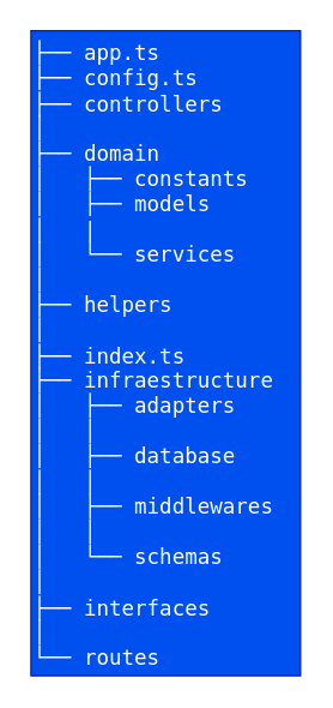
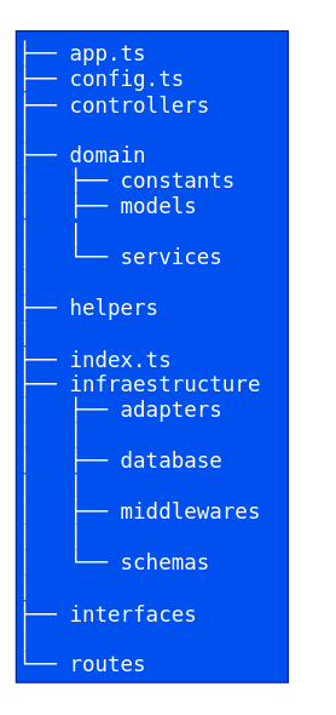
- <mxCell id="2" value="&lt;div&gt;&lt;font face=&quot;Söhne Mono, Monaco, Andale Mono, Ubuntu Mono, monospace&quot; color=&quot;#ffffff&quot;&gt;&lt;span style=&quot;font-size: 14px;&quot;&gt;├── app.ts&lt;/span&gt;&lt;/font&gt;&lt;/div&gt;&lt;div&gt;&lt;font face=&quot;Söhne Mono, Monaco, Andale Mono, Ubuntu Mono, monospace&quot; color=&quot;#ffffff&quot;&gt;&lt;span style=&quot;font-size: 14px;&quot;&gt;├── config.ts&lt;/span&gt;&lt;/font&gt;&lt;/div&gt;&lt;div&gt;&lt;font face=&quot;Söhne Mono, Monaco, Andale Mono, Ubuntu Mono, monospace&quot; color=&quot;#ffffff&quot;&gt;&lt;span style=&quot;font-size: 14px;&quot;&gt;├── controllers&lt;/span&gt;&lt;/font&gt;&lt;/div&gt;&lt;div&gt;&lt;font face=&quot;Söhne Mono, Monaco, Andale Mono, Ubuntu Mono, monospace&quot; color=&quot;#ffffff&quot;&gt;&lt;span style=&quot;font-size: 14px;&quot;&gt;│&amp;nbsp;&amp;nbsp;&lt;/span&gt;&lt;/font&gt;&lt;/div&gt;&lt;div&gt;&lt;font face=&quot;Söhne Mono, Monaco, Andale Mono, Ubuntu Mono, monospace&quot; color=&quot;#ffffff&quot;&gt;&lt;span style=&quot;font-size: 14px;&quot;&gt;├── domain&lt;/span&gt;&lt;/font&gt;&lt;/div&gt;&lt;div&gt;&lt;font face=&quot;Söhne Mono, Monaco, Andale Mono, Ubuntu Mono, monospace&quot; color=&quot;#ffffff&quot;&gt;&lt;span style=&quot;font-size: 14px;&quot;&gt;│&amp;nbsp; &amp;nbsp;├── constants&lt;/span&gt;&lt;/font&gt;&lt;/div&gt;&lt;div&gt;&lt;font face=&quot;Söhne Mono, Monaco, Andale Mono, Ubuntu Mono, monospace&quot; color=&quot;#ffffff&quot;&gt;&lt;span style=&quot;font-size: 14px;&quot;&gt;│&amp;nbsp; &amp;nbsp;├── models&lt;/span&gt;&lt;/font&gt;&lt;/div&gt;&lt;div&gt;&lt;font face=&quot;Söhne Mono, Monaco, Andale Mono, Ubuntu Mono, monospace&quot; color=&quot;#ffffff&quot;&gt;&lt;span style=&quot;font-size: 14px;&quot;&gt;│&amp;nbsp; &amp;nbsp;|&lt;span style=&quot;white-space: pre;&quot;&gt;&#09;&lt;/span&gt;&lt;/span&gt;&lt;/font&gt;&lt;/div&gt;&lt;div&gt;&lt;font face=&quot;Söhne Mono, Monaco, Andale Mono, Ubuntu Mono, monospace&quot; color=&quot;#ffffff&quot;&gt;&lt;span style=&quot;font-size: 14px;&quot;&gt;│&amp;nbsp; &amp;nbsp;└── services&lt;/span&gt;&lt;/font&gt;&lt;/div&gt;&lt;div&gt;&lt;font face=&quot;Söhne Mono, Monaco, Andale Mono, Ubuntu Mono, monospace&quot; color=&quot;#ffffff&quot;&gt;&lt;span style=&quot;font-size: 14px;&quot;&gt;│&amp;nbsp;&lt;/span&gt;&lt;/font&gt;&lt;/div&gt;&lt;div&gt;&lt;font face=&quot;Söhne Mono, Monaco, Andale Mono, Ubuntu Mono, monospace&quot; color=&quot;#ffffff&quot;&gt;&lt;span style=&quot;font-size: 14px;&quot;&gt;├── helpers&lt;/span&gt;&lt;/font&gt;&lt;/div&gt;&lt;div&gt;&lt;font face=&quot;Söhne Mono, Monaco, Andale Mono, Ubuntu Mono, monospace&quot; color=&quot;#ffffff&quot;&gt;&lt;span style=&quot;font-size: 14px;&quot;&gt;│&amp;nbsp;&lt;/span&gt;&lt;/font&gt;&lt;/div&gt;&lt;div&gt;&lt;font face=&quot;Söhne Mono, Monaco, Andale Mono, Ubuntu Mono, monospace&quot; color=&quot;#ffffff&quot;&gt;&lt;span style=&quot;font-size: 14px;&quot;&gt;├── index.ts&lt;/span&gt;&lt;/font&gt;&lt;/div&gt;&lt;div&gt;&lt;font face=&quot;Söhne Mono, Monaco, Andale Mono, Ubuntu Mono, monospace&quot; color=&quot;#ffffff&quot;&gt;&lt;span style=&quot;font-size: 14px;&quot;&gt;├── infraestructure&lt;/span&gt;&lt;/font&gt;&lt;/div&gt;&lt;div&gt;&lt;font face=&quot;Söhne Mono, Monaco, Andale Mono, Ubuntu Mono, monospace&quot; color=&quot;#ffffff&quot;&gt;&lt;span style=&quot;font-size: 14px;&quot;&gt;│&amp;nbsp; &amp;nbsp;├── adapters&lt;/span&gt;&lt;/font&gt;&lt;/div&gt;&lt;div&gt;&lt;font face=&quot;Söhne Mono, Monaco, Andale Mono, Ubuntu Mono, monospace&quot; color=&quot;#ffffff&quot;&gt;&lt;span style=&quot;font-size: 14px;&quot;&gt;│&amp;nbsp; &amp;nbsp;│&amp;nbsp;&amp;nbsp;&lt;/span&gt;&lt;/font&gt;&lt;/div&gt;&lt;div&gt;&lt;font face=&quot;Söhne Mono, Monaco, Andale Mono, Ubuntu Mono, monospace&quot; color=&quot;#ffffff&quot;&gt;&lt;span style=&quot;font-size: 14px;&quot;&gt;│&amp;nbsp; &amp;nbsp;├── database&lt;/span&gt;&lt;/font&gt;&lt;/div&gt;&lt;div&gt;&lt;font face=&quot;Söhne Mono, Monaco, Andale Mono, Ubuntu Mono, monospace&quot; color=&quot;#ffffff&quot;&gt;&lt;span style=&quot;font-size: 14px;&quot;&gt;│&amp;nbsp; &amp;nbsp;│&amp;nbsp; &amp;nbsp;&lt;/span&gt;&lt;/font&gt;&lt;/div&gt;&lt;div&gt;&lt;font face=&quot;Söhne Mono, Monaco, Andale Mono, Ubuntu Mono, monospace&quot; color=&quot;#ffffff&quot;&gt;&lt;span style=&quot;font-size: 14px;&quot;&gt;│&amp;nbsp; &amp;nbsp;├── middlewares&lt;/span&gt;&lt;/font&gt;&lt;/div&gt;&lt;div&gt;&lt;font face=&quot;Söhne Mono, Monaco, Andale Mono, Ubuntu Mono, monospace&quot; color=&quot;#ffffff&quot;&gt;&lt;span style=&quot;font-size: 14px;&quot;&gt;│&amp;nbsp; &amp;nbsp;│&amp;nbsp; &amp;nbsp;&lt;/span&gt;&lt;/font&gt;&lt;/div&gt;&lt;div&gt;&lt;font face=&quot;Söhne Mono, Monaco, Andale Mono, Ubuntu Mono, monospace&quot; color=&quot;#ffffff&quot;&gt;&lt;span style=&quot;font-size: 14px;&quot;&gt;│&amp;nbsp; &amp;nbsp;└── schemas&lt;/span&gt;&lt;/font&gt;&lt;/div&gt;&lt;div&gt;&lt;font face=&quot;Söhne Mono, Monaco, Andale Mono, Ubuntu Mono, monospace&quot; color=&quot;#ffffff&quot;&gt;&lt;span style=&quot;font-size: 14px;&quot;&gt;│&amp;nbsp; &amp;nbsp; &amp;nbsp; &amp;nbsp;&lt;/span&gt;&lt;/font&gt;&lt;/div&gt;&lt;div&gt;&lt;font face=&quot;Söhne Mono, Monaco, Andale Mono, Ubuntu Mono, monospace&quot; color=&quot;#ffffff&quot;&gt;&lt;span style=&quot;font-size: 14px;&quot;&gt;├── interfaces&lt;/span&gt;&lt;/font&gt;&lt;/div&gt;&lt;div&gt;&lt;font face=&quot;Söhne Mono, Monaco, Andale Mono, Ubuntu Mono, monospace&quot; color=&quot;#ffffff&quot;&gt;&lt;span style=&quot;font-size: 14px;&quot;&gt;│&amp;nbsp; &amp;nbsp;&lt;/span&gt;&lt;/font&gt;&lt;/div&gt;&lt;div&gt;&lt;font face=&quot;Söhne Mono, Monaco, Andale Mono, Ubuntu Mono, monospace&quot; color=&quot;#ffffff&quot;&gt;&lt;span style=&quot;font-size: 14px;&quot;&gt;└── routes&lt;/span&gt;&lt;/font&gt;&lt;/div&gt;&lt;div&gt;&lt;font face=&quot;Söhne Mono, Monaco, Andale Mono, Ubuntu Mono, monospace&quot; color=&quot;#ffffff&quot;&gt;&lt;span style=&quot;font-size: 14px;&quot;&gt;&amp;nbsp; &amp;nbsp;&lt;/span&gt;&lt;/font&gt;&lt;/div&gt;" style="text;whiteSpace=wrap;html=1;fillColor=#0050ef;strokeColor=#001DBC;fontColor=#ffffff;" parent="1" vertex="1"><mxGeometry x="20" y="20" width="180" height="430" as="geometry" /></mxCell>
+ <mxCell id="2" value="&lt;div&gt;&lt;font face=&quot;Söhne Mono, Monaco, Andale Mono, Ubuntu Mono, monospace&quot; color=&quot;#ffffff&quot;&gt;&lt;span style=&quot;font-size: 14px;&quot;&gt;├── app.ts&lt;/span&gt;&lt;/font&gt;&lt;/div&gt;&lt;div&gt;&lt;font face=&quot;Söhne Mono, Monaco, Andale Mono, Ubuntu Mono, monospace&quot; color=&quot;#ffffff&quot;&gt;&lt;span style=&quot;font-size: 14px;&quot;&gt;├── config.ts&lt;/span&gt;&lt;/font&gt;&lt;/div&gt;&lt;div&gt;&lt;font face=&quot;Söhne Mono, Monaco, Andale Mono, Ubuntu Mono, monospace&quot; color=&quot;#ffffff&quot;&gt;&lt;span style=&quot;font-size: 14px;&quot;&gt;├── controllers&lt;/span&gt;&lt;/font&gt;&lt;/div&gt;&lt;div&gt;&lt;font face=&quot;Söhne Mono, Monaco, Andale Mono, Ubuntu Mono, monospace&quot; color=&quot;#ffffff&quot;&gt;&lt;span style=&quot;font-size: 14px;&quot;&gt;│&amp;nbsp;&amp;nbsp;&lt;/span&gt;&lt;/font&gt;&lt;/div&gt;&lt;div&gt;&lt;font face=&quot;Söhne Mono, Monaco, Andale Mono, Ubuntu Mono, monospace&quot; color=&quot;#ffffff&quot;&gt;&lt;span style=&quot;font-size: 14px;&quot;&gt;├── domain&lt;/span&gt;&lt;/font&gt;&lt;/div&gt;&lt;div&gt;&lt;font face=&quot;Söhne Mono, Monaco, Andale Mono, Ubuntu Mono, monospace&quot; color=&quot;#ffffff&quot;&gt;&lt;span style=&quot;font-size: 14px;&quot;&gt;│&amp;nbsp; &amp;nbsp;├── constants&lt;/span&gt;&lt;/font&gt;&lt;/div&gt;&lt;div&gt;&lt;font face=&quot;Söhne Mono, Monaco, Andale Mono, Ubuntu Mono, monospace&quot; color=&quot;#ffffff&quot;&gt;&lt;span style=&quot;font-size: 14px;&quot;&gt;│&amp;nbsp; &amp;nbsp;├── models&lt;/span&gt;&lt;/font&gt;&lt;/div&gt;&lt;div&gt;&lt;font face=&quot;Söhne Mono, Monaco, Andale Mono, Ubuntu Mono, monospace&quot; color=&quot;#ffffff&quot;&gt;&lt;span style=&quot;font-size: 14px;&quot;&gt;│&amp;nbsp; &amp;nbsp;|&lt;span style=&quot;white-space: pre;&quot;&gt;&#09;&lt;/span&gt;&lt;/span&gt;&lt;/font&gt;&lt;/div&gt;&lt;div&gt;&lt;font face=&quot;Söhne Mono, Monaco, Andale Mono, Ubuntu Mono, monospace&quot; color=&quot;#ffffff&quot;&gt;&lt;span style=&quot;font-size: 14px;&quot;&gt;│&amp;nbsp; &amp;nbsp;└── services&lt;/span&gt;&lt;/font&gt;&lt;/div&gt;&lt;div&gt;&lt;font face=&quot;Söhne Mono, Monaco, Andale Mono, Ubuntu Mono, monospace&quot; color=&quot;#ffffff&quot;&gt;&lt;span style=&quot;font-size: 14px;&quot;&gt;│&amp;nbsp;&lt;/span&gt;&lt;/font&gt;&lt;/div&gt;&lt;div&gt;&lt;font face=&quot;Söhne Mono, Monaco, Andale Mono, Ubuntu Mono, monospace&quot; color=&quot;#ffffff&quot;&gt;&lt;span style=&quot;font-size: 14px;&quot;&gt;├── helpers&lt;/span&gt;&lt;/font&gt;&lt;/div&gt;&lt;div&gt;&lt;font face=&quot;Söhne Mono, Monaco, Andale Mono, Ubuntu Mono, monospace&quot; color=&quot;#ffffff&quot;&gt;&lt;span style=&quot;font-size: 14px;&quot;&gt;│&amp;nbsp;&lt;/span&gt;&lt;/font&gt;&lt;/div&gt;&lt;div&gt;&lt;font face=&quot;Söhne Mono, Monaco, Andale Mono, Ubuntu Mono, monospace&quot; color=&quot;#ffffff&quot;&gt;&lt;span style=&quot;font-size: 14px;&quot;&gt;├── index.ts&lt;/span&gt;&lt;/font&gt;&lt;/div&gt;&lt;div&gt;&lt;font face=&quot;Söhne Mono, Monaco, Andale Mono, Ubuntu Mono, monospace&quot; color=&quot;#ffffff&quot;&gt;&lt;span style=&quot;font-size: 14px;&quot;&gt;├── infraestructure&lt;/span&gt;&lt;/font&gt;&lt;/div&gt;&lt;div&gt;&lt;font face=&quot;Söhne Mono, Monaco, Andale Mono, Ubuntu Mono, monospace&quot; color=&quot;#ffffff&quot;&gt;&lt;span style=&quot;font-size: 14px;&quot;&gt;│&amp;nbsp; &amp;nbsp;├── adapters&lt;/span&gt;&lt;/font&gt;&lt;/div&gt;&lt;div&gt;&lt;font face=&quot;Söhne Mono, Monaco, Andale Mono, Ubuntu Mono, monospace&quot; color=&quot;#ffffff&quot;&gt;&lt;span style=&quot;font-size: 14px;&quot;&gt;│&amp;nbsp; &amp;nbsp;│&amp;nbsp;&amp;nbsp;&lt;/span&gt;&lt;/font&gt;&lt;/div&gt;&lt;div&gt;&lt;font face=&quot;Söhne Mono, Monaco, Andale Mono, Ubuntu Mono, monospace&quot; color=&quot;#ffffff&quot;&gt;&lt;span style=&quot;font-size: 14px;&quot;&gt;│&amp;nbsp; &amp;nbsp;├── database&lt;/span&gt;&lt;/font&gt;&lt;/div&gt;&lt;div&gt;&lt;font face=&quot;Söhne Mono, Monaco, Andale Mono, Ubuntu Mono, monospace&quot; color=&quot;#ffffff&quot;&gt;&lt;span style=&quot;font-size: 14px;&quot;&gt;│&amp;nbsp; &amp;nbsp;│&amp;nbsp; &amp;nbsp;&lt;/span&gt;&lt;/font&gt;&lt;/div&gt;&lt;div&gt;&lt;font face=&quot;Söhne Mono, Monaco, Andale Mono, Ubuntu Mono, monospace&quot; color=&quot;#ffffff&quot;&gt;&lt;span style=&quot;font-size: 14px;&quot;&gt;│&amp;nbsp; &amp;nbsp;├── middlewares&lt;/span&gt;&lt;/font&gt;&lt;/div&gt;&lt;div&gt;&lt;font face=&quot;Söhne Mono, Monaco, Andale Mono, Ubuntu Mono, monospace&quot; color=&quot;#ffffff&quot;&gt;&lt;span style=&quot;font-size: 14px;&quot;&gt;│&amp;nbsp; &amp;nbsp;│&amp;nbsp; &amp;nbsp;&lt;/span&gt;&lt;/font&gt;&lt;/div&gt;&lt;div&gt;&lt;font face=&quot;Söhne Mono, Monaco, Andale Mono, Ubuntu Mono, monospace&quot; color=&quot;#ffffff&quot;&gt;&lt;span style=&quot;font-size: 14px;&quot;&gt;│&amp;nbsp; &amp;nbsp;└── schemas&lt;/span&gt;&lt;/font&gt;&lt;/div&gt;&lt;div&gt;&lt;font face=&quot;Söhne Mono, Monaco, Andale Mono, Ubuntu Mono, monospace&quot; color=&quot;#ffffff&quot;&gt;&lt;span style=&quot;font-size: 14px;&quot;&gt;│&amp;nbsp; &amp;nbsp; &amp;nbsp; &amp;nbsp;&lt;/span&gt;&lt;/font&gt;&lt;/div&gt;&lt;div&gt;&lt;font face=&quot;Söhne Mono, Monaco, Andale Mono, Ubuntu Mono, monospace&quot; color=&quot;#ffffff&quot;&gt;&lt;span style=&quot;font-size: 14px;&quot;&gt;├── interfaces&lt;/span&gt;&lt;/font&gt;&lt;/div&gt;&lt;div&gt;&lt;font face=&quot;Söhne Mono, Monaco, Andale Mono, Ubuntu Mono, monospace&quot; color=&quot;#ffffff&quot;&gt;&lt;span style=&quot;font-size: 14px;&quot;&gt;│&amp;nbsp; &amp;nbsp;&lt;/span&gt;&lt;/font&gt;&lt;/div&gt;&lt;div&gt;&lt;font face=&quot;Söhne Mono, Monaco, Andale Mono, Ubuntu Mono, monospace&quot; color=&quot;#ffffff&quot;&gt;&lt;span style=&quot;font-size: 14px;&quot;&gt;└── routes&lt;/span&gt;&lt;/font&gt;&lt;/div&gt;&lt;div&gt;&lt;font face=&quot;Söhne Mono, Monaco, Andale Mono, Ubuntu Mono, monospace&quot; color=&quot;#ffffff&quot;&gt;&lt;span style=&quot;font-size: 14px;&quot;&gt;&amp;nbsp; &amp;nbsp;&lt;/span&gt;&lt;/font&gt;&lt;/div&gt;" style="text;whiteSpace=wrap;html=1;fillColor=#0050ef;strokeColor=#001DBC;fontColor=#ffffff;" parent="1" vertex="1"><mxGeometry x="10" y="20" width="180" height="430" as="geometry" /></mxCell>
